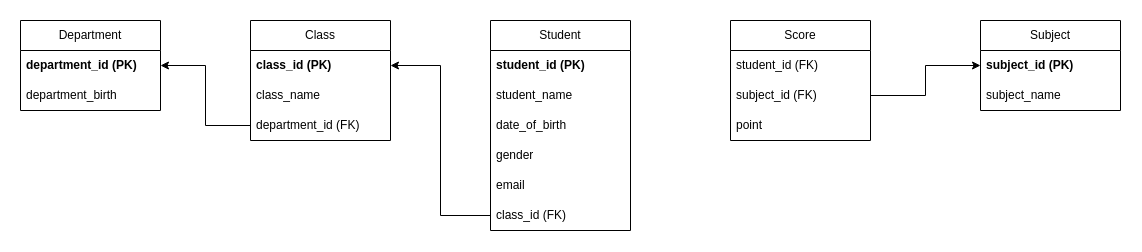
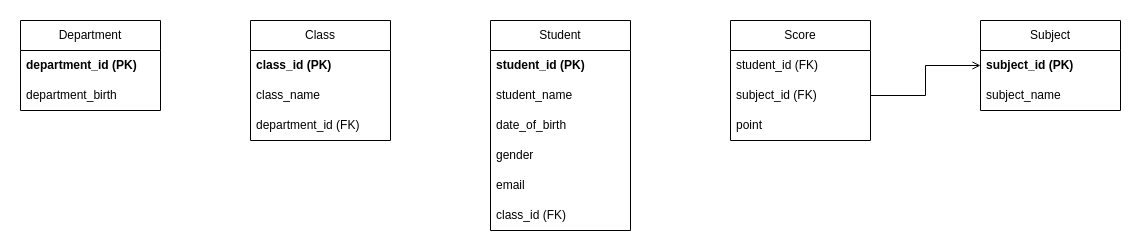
- <mxCell id="25" style="edgeStyle=orthogonalEdgeStyle;rounded=0;orthogonalLoop=1;jettySize=auto;html=1;entryX=0;entryY=0.5;entryDx=0;entryDy=0;" parent="1" source="20" target="23" edge="1"><mxGeometry relative="1" as="geometry" /></mxCell>
+ <mxCell id="25" style="edgeStyle=orthogonalEdgeStyle;rounded=0;orthogonalLoop=1;jettySize=auto;html=1;entryX=0;entryY=0.5;entryDx=0;entryDy=0;endArrow=open;" parent="1" source="20" target="23" edge="1"><mxGeometry relative="1" as="geometry" /></mxCell>
- <mxCell id="16" style="edgeStyle=orthogonalEdgeStyle;rounded=0;orthogonalLoop=1;jettySize=auto;html=1;entryX=1;entryY=0.5;entryDx=0;entryDy=0;" parent="1" source="8" target="3" edge="1"><mxGeometry relative="1" as="geometry" /></mxCell>
- <mxCell id="17" style="edgeStyle=orthogonalEdgeStyle;rounded=0;orthogonalLoop=1;jettySize=auto;html=1;entryX=1;entryY=0.5;entryDx=0;entryDy=0;" parent="1" source="15" target="6" edge="1"><mxGeometry relative="1" as="geometry" /></mxCell>
